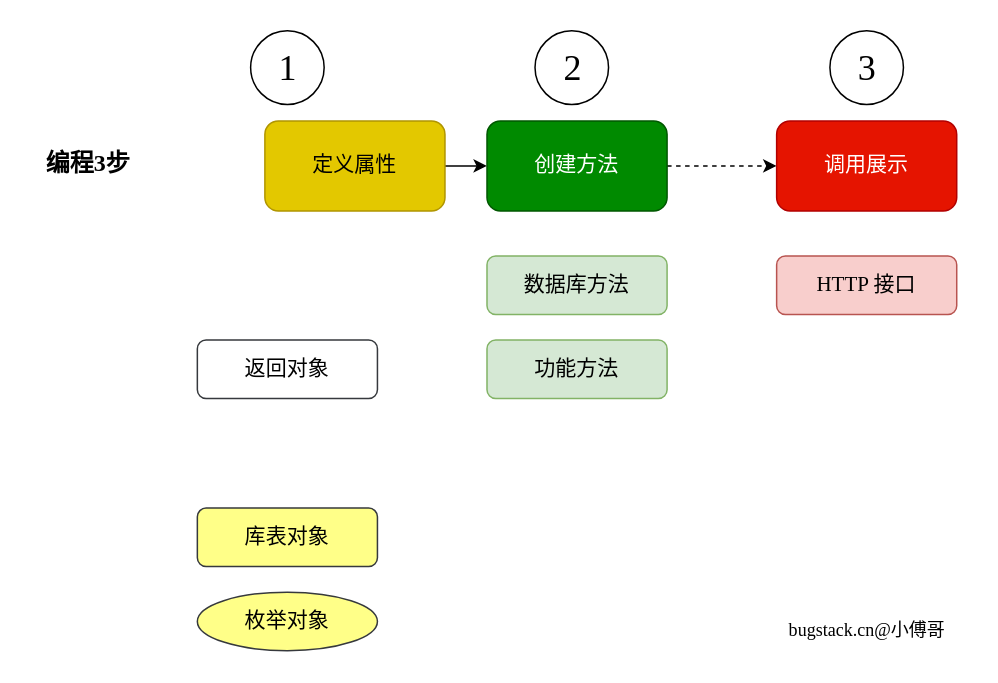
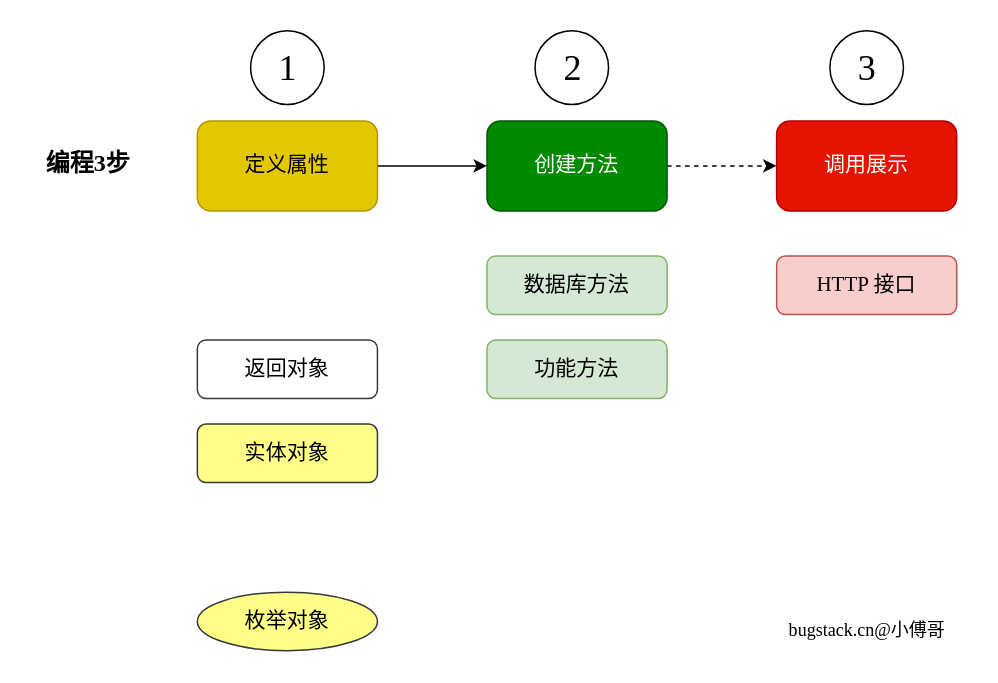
- <mxCell id="7" value="定义属性" style="rounded=1;whiteSpace=wrap;html=1;fontFamily=Comic Sans MS;fontSize=14;fillColor=#e3c800;fontColor=#000000;strokeColor=#B09500;" vertex="1" parent="1"><mxGeometry x="176" y="80" width="120" height="60" as="geometry" /></mxCell>
+ <mxCell id="7" value="定义属性" style="rounded=1;whiteSpace=wrap;html=1;fontFamily=Comic Sans MS;fontSize=14;fillColor=#e3c800;fontColor=#000000;strokeColor=#B09500;" vertex="1" parent="1"><mxGeometry x="131" y="80" width="120" height="60" as="geometry" /></mxCell>
+ <mxCell id="12" value="实体对象" style="rounded=1;whiteSpace=wrap;html=1;fontFamily=Comic Sans MS;fontSize=14;fillColor=#ffff88;strokeColor=#36393d;" vertex="1" parent="1"><mxGeometry x="131" y="282" width="120" height="39" as="geometry" /></mxCell>
- <mxCell id="13" value="库表对象" style="rounded=1;whiteSpace=wrap;html=1;fontFamily=Comic Sans MS;fontSize=14;fillColor=#ffff88;strokeColor=#36393d;" vertex="1" parent="1"><mxGeometry x="131" y="338" width="120" height="39" as="geometry" /></mxCell>
